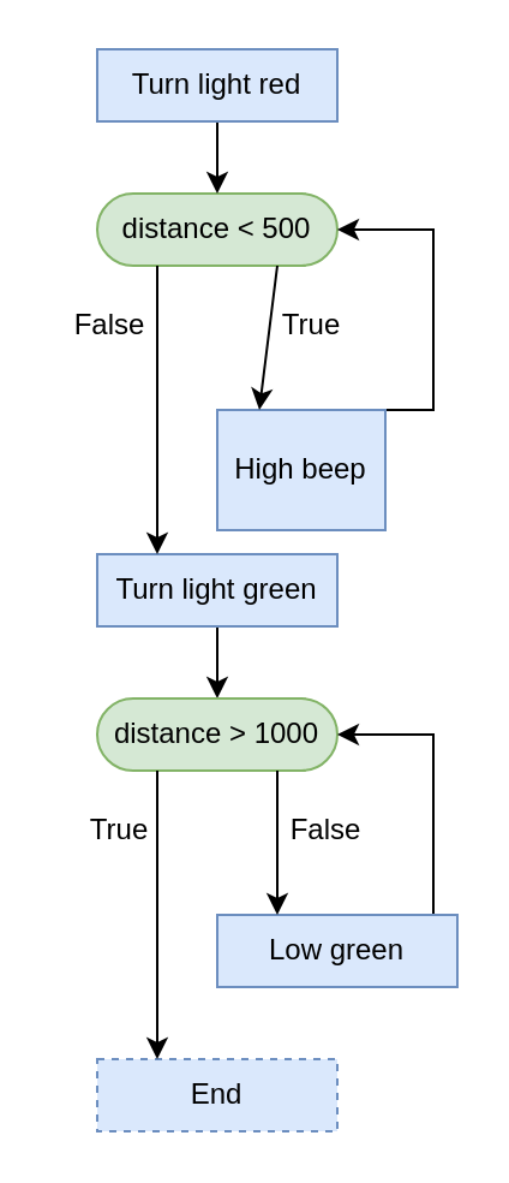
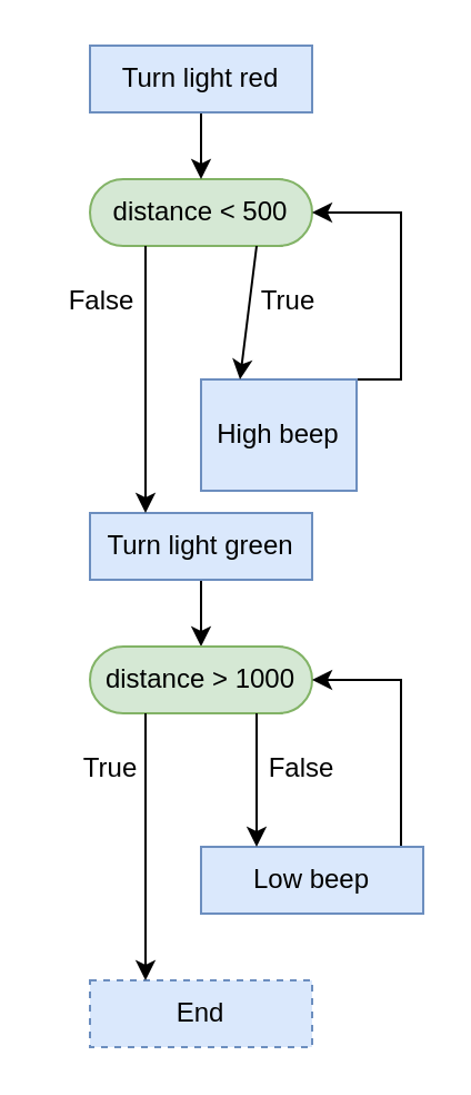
- <mxCell id="16" value="Low green" style="rounded=0;whiteSpace=wrap;html=1;fillColor=#dae8fc;strokeColor=#6c8ebf;" parent="1" vertex="1"><mxGeometry x="90" y="380" width="100" height="30" as="geometry" /></mxCell>
+ <mxCell id="16" value="Low beep" style="rounded=0;whiteSpace=wrap;html=1;fillColor=#dae8fc;strokeColor=#6c8ebf;" parent="1" vertex="1"><mxGeometry x="90" y="380" width="100" height="30" as="geometry" /></mxCell>
